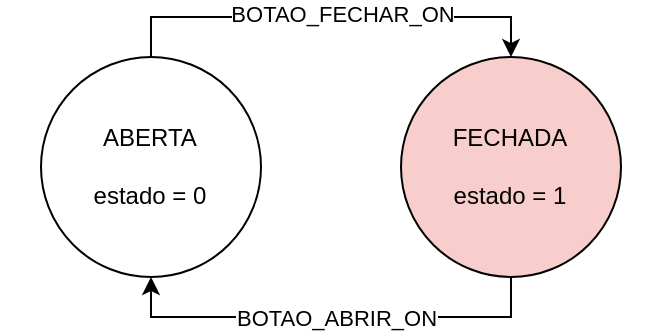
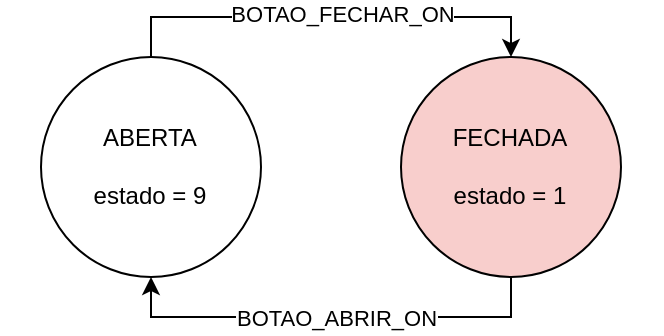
- <mxCell id="4" value="&lt;div&gt;ABERTA&lt;/div&gt;&lt;div&gt;&lt;br&gt;&lt;/div&gt;estado = 0" style="ellipse;whiteSpace=wrap;html=1;aspect=fixed;" vertex="1" parent="1"><mxGeometry x="20" y="20" width="110" height="110" as="geometry" /></mxCell>
+ <mxCell id="4" value="&lt;div&gt;ABERTA&lt;/div&gt;&lt;div&gt;&lt;br&gt;&lt;/div&gt;estado = 9" style="ellipse;whiteSpace=wrap;html=1;aspect=fixed;" vertex="1" parent="1"><mxGeometry x="20" y="20" width="110" height="110" as="geometry" /></mxCell>
